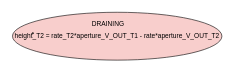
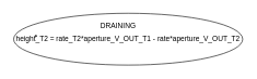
- <mxCell id="2" value="&lt;div&gt;&lt;div&gt;&lt;span&gt;height_T2 &lt;/span&gt;&lt;span&gt;=&lt;/span&gt;&lt;span&gt; rate_T2&lt;/span&gt;&lt;span&gt;*&lt;/span&gt;&lt;span&gt;aperture_V_OUT_T1 &lt;/span&gt;&lt;span&gt;-&lt;/span&gt;&lt;span&gt; rate&lt;/span&gt;&lt;span&gt;*&lt;/span&gt;&lt;span&gt;aperture_V_OUT_T2&lt;/span&gt;&lt;/div&gt;&lt;/div&gt;" style="ellipse;whiteSpace=wrap;html=1;fillColor=#f8cecc;fontSize=11;" vertex="1" parent="1"><mxGeometry x="20" y="20" width="350" height="80" as="geometry" /></mxCell>
+ <mxCell id="2" value="&lt;div&gt;&lt;div&gt;&lt;span&gt;height_T2 &lt;/span&gt;&lt;span&gt;=&lt;/span&gt;&lt;span&gt; rate_T2&lt;/span&gt;&lt;span&gt;*&lt;/span&gt;&lt;span&gt;aperture_V_OUT_T1 &lt;/span&gt;&lt;span&gt;-&lt;/span&gt;&lt;span&gt; rate&lt;/span&gt;&lt;span&gt;*&lt;/span&gt;&lt;span&gt;aperture_V_OUT_T2&lt;/span&gt;&lt;/div&gt;&lt;/div&gt;" style="ellipse;whiteSpace=wrap;html=1;fillColor=#FFFFFF;fontSize=11;" vertex="1" parent="1"><mxGeometry x="20" y="20" width="350" height="80" as="geometry" /></mxCell>
